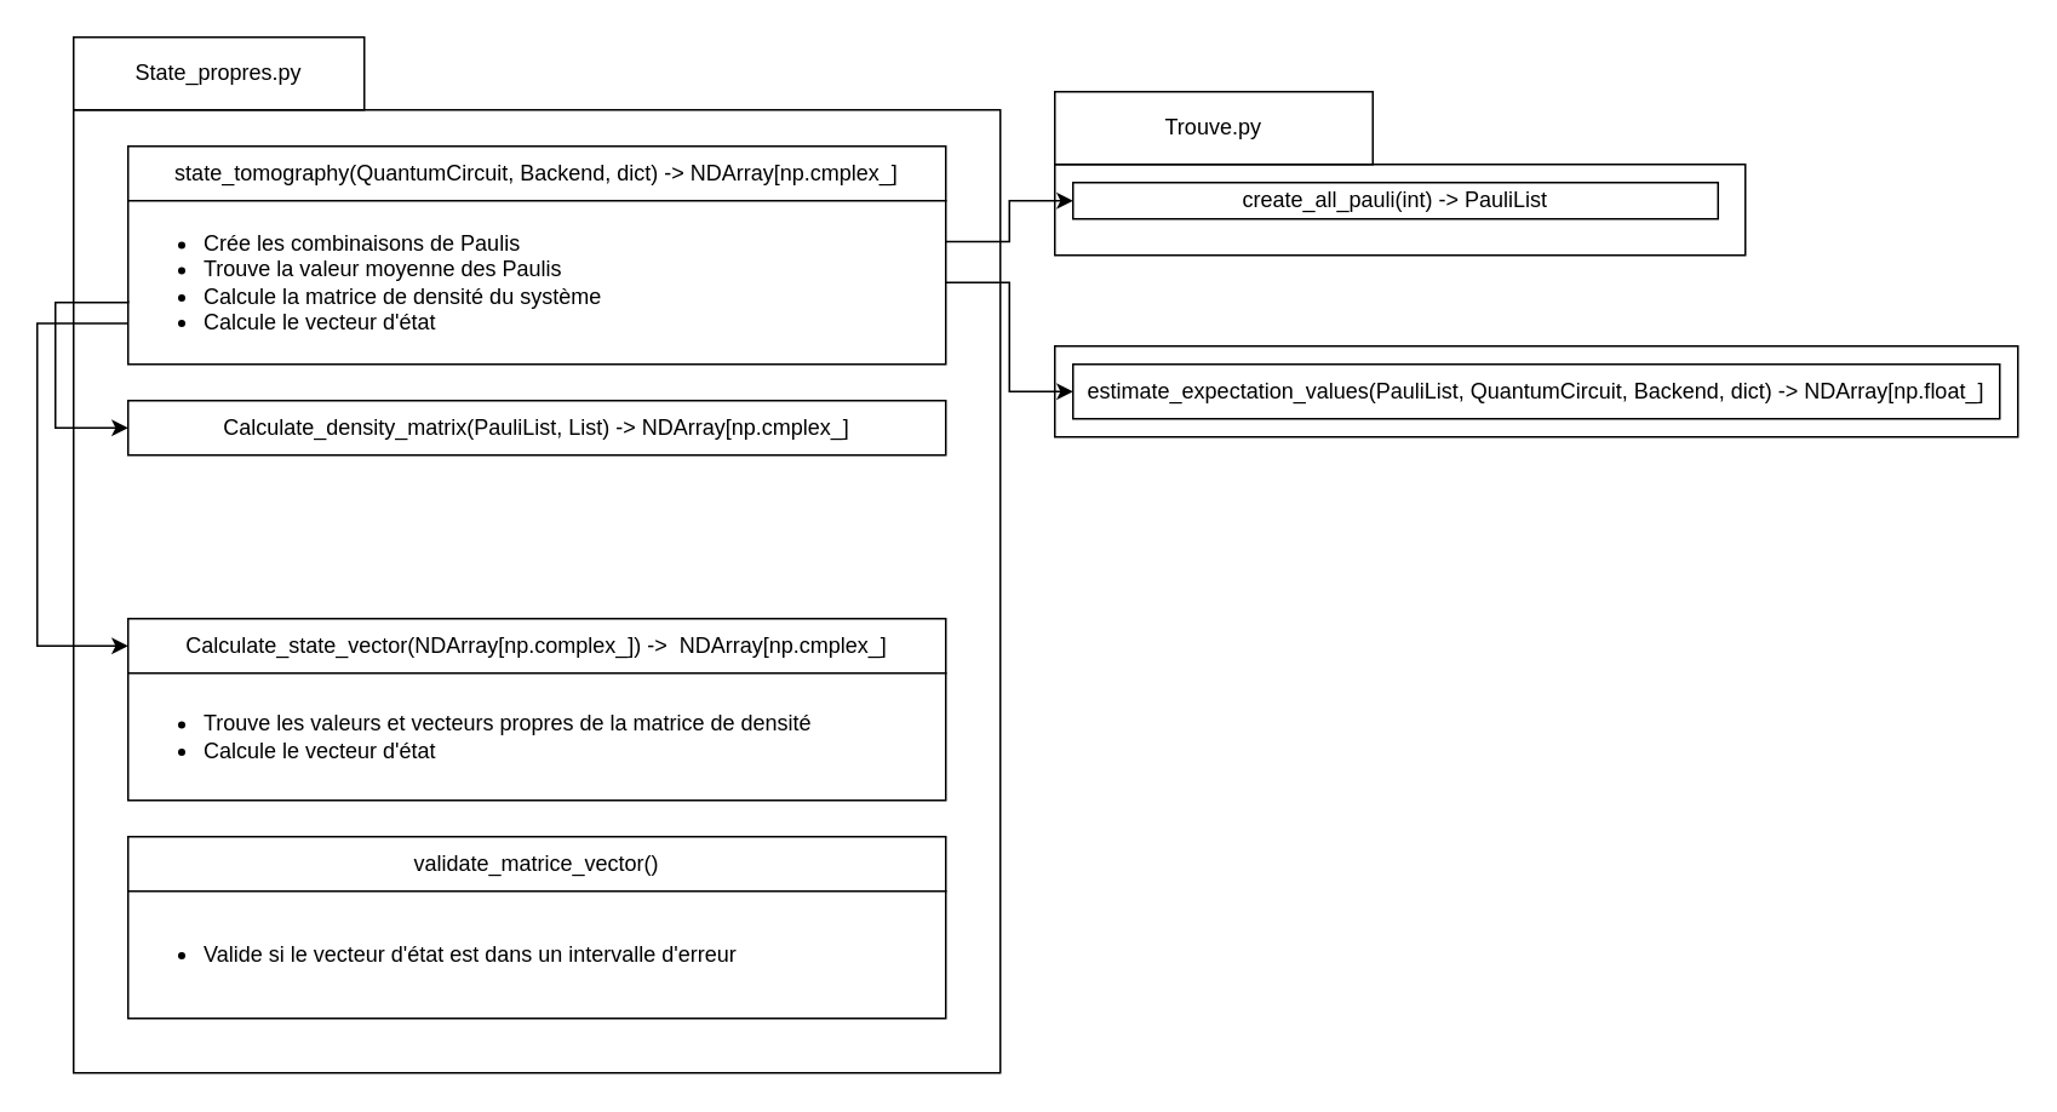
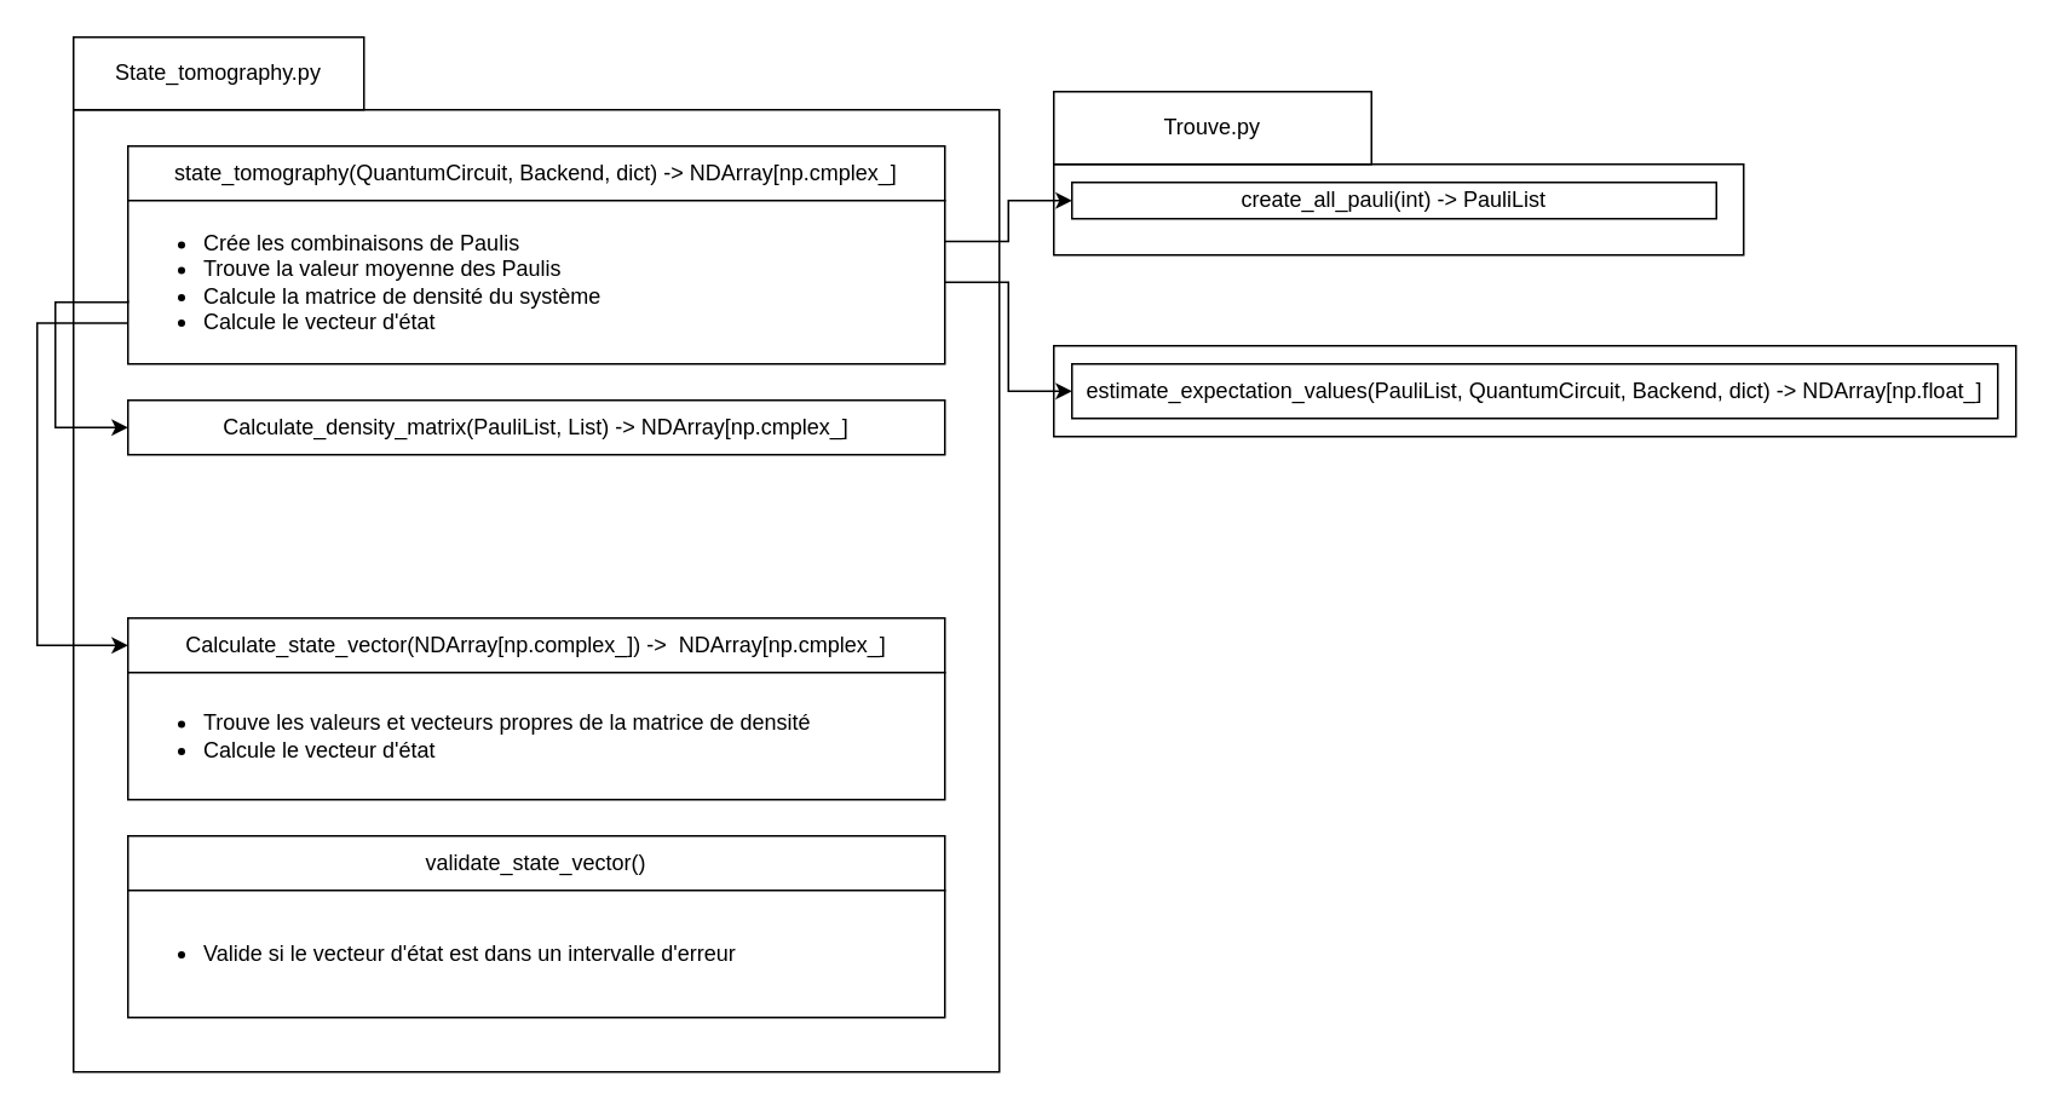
- <mxCell id="13" value="State_propres.py" style="rounded=0;whiteSpace=wrap;html=1;" parent="1" vertex="1"><mxGeometry x="40" y="20" width="160" height="40" as="geometry" /></mxCell>
+ <mxCell id="13" value="State_tomography.py" style="rounded=0;whiteSpace=wrap;html=1;" parent="1" vertex="1"><mxGeometry x="40" y="20" width="160" height="40" as="geometry" /></mxCell>
- <mxCell id="14" value="validate_matrice_vector()" style="rounded=0;whiteSpace=wrap;html=1;" parent="1" vertex="1"><mxGeometry x="70" y="460" width="450" height="30" as="geometry" /></mxCell>
+ <mxCell id="14" value="validate_state_vector()" style="rounded=0;whiteSpace=wrap;html=1;" parent="1" vertex="1"><mxGeometry x="70" y="460" width="450" height="30" as="geometry" /></mxCell>
